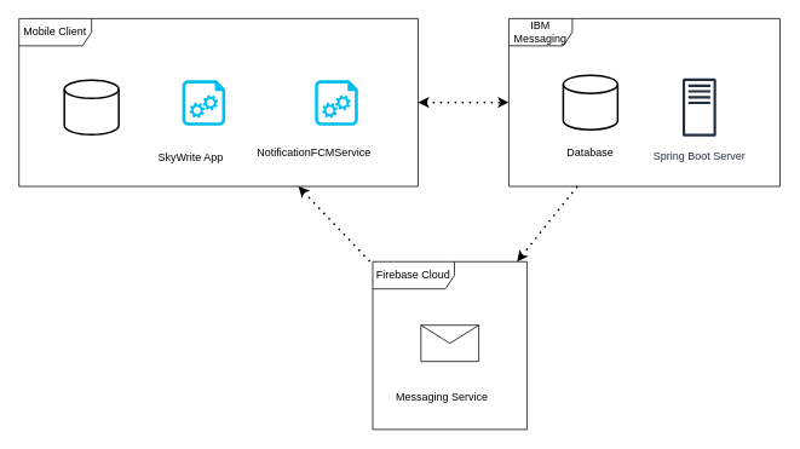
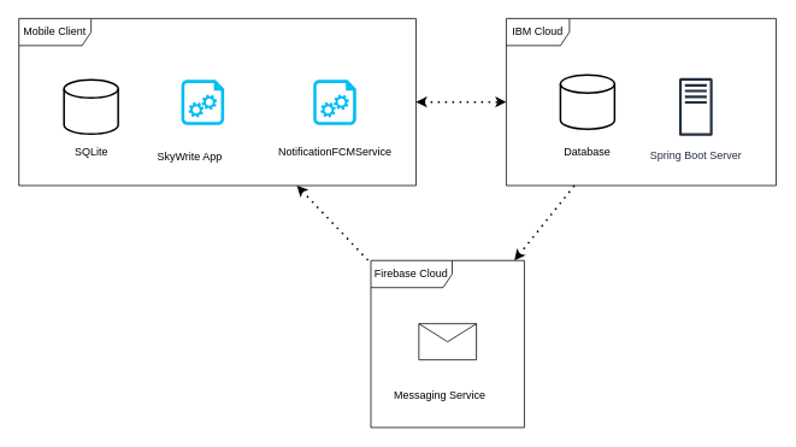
- <mxCell id="2" value="IBM Messaging" style="shape=umlFrame;whiteSpace=wrap;html=1;width=70;height=30;" parent="1" vertex="1"><mxGeometry x="560" y="20" width="299" height="185" as="geometry" /></mxCell>
+ <mxCell id="2" value="IBM Cloud" style="shape=umlFrame;whiteSpace=wrap;html=1;width=70;height=30;" parent="1" vertex="1"><mxGeometry x="560" y="20" width="299" height="185" as="geometry" /></mxCell>
+ <mxCell id="19" value="SQLite" style="text;html=1;align=center;verticalAlign=middle;resizable=0;points=[];autosize=1;strokeColor=none;fillColor=none;" vertex="1" parent="1"><mxGeometry x="75" y="158" width="50" height="20" as="geometry" /></mxCell>
- <mxCell id="12" value="NotificationFCMService" style="text;html=1;align=center;verticalAlign=middle;resizable=0;points=[];autosize=1;strokeColor=none;fillColor=none;" vertex="1" parent="1"><mxGeometry x="275" y="158" width="140" height="20" as="geometry" /></mxCell>
+ <mxCell id="12" value="NotificationFCMService" style="text;html=1;align=center;verticalAlign=middle;resizable=0;points=[];autosize=1;strokeColor=none;fillColor=none;" vertex="1" parent="1"><mxGeometry x="300" y="158" width="140" height="20" as="geometry" /></mxCell>
